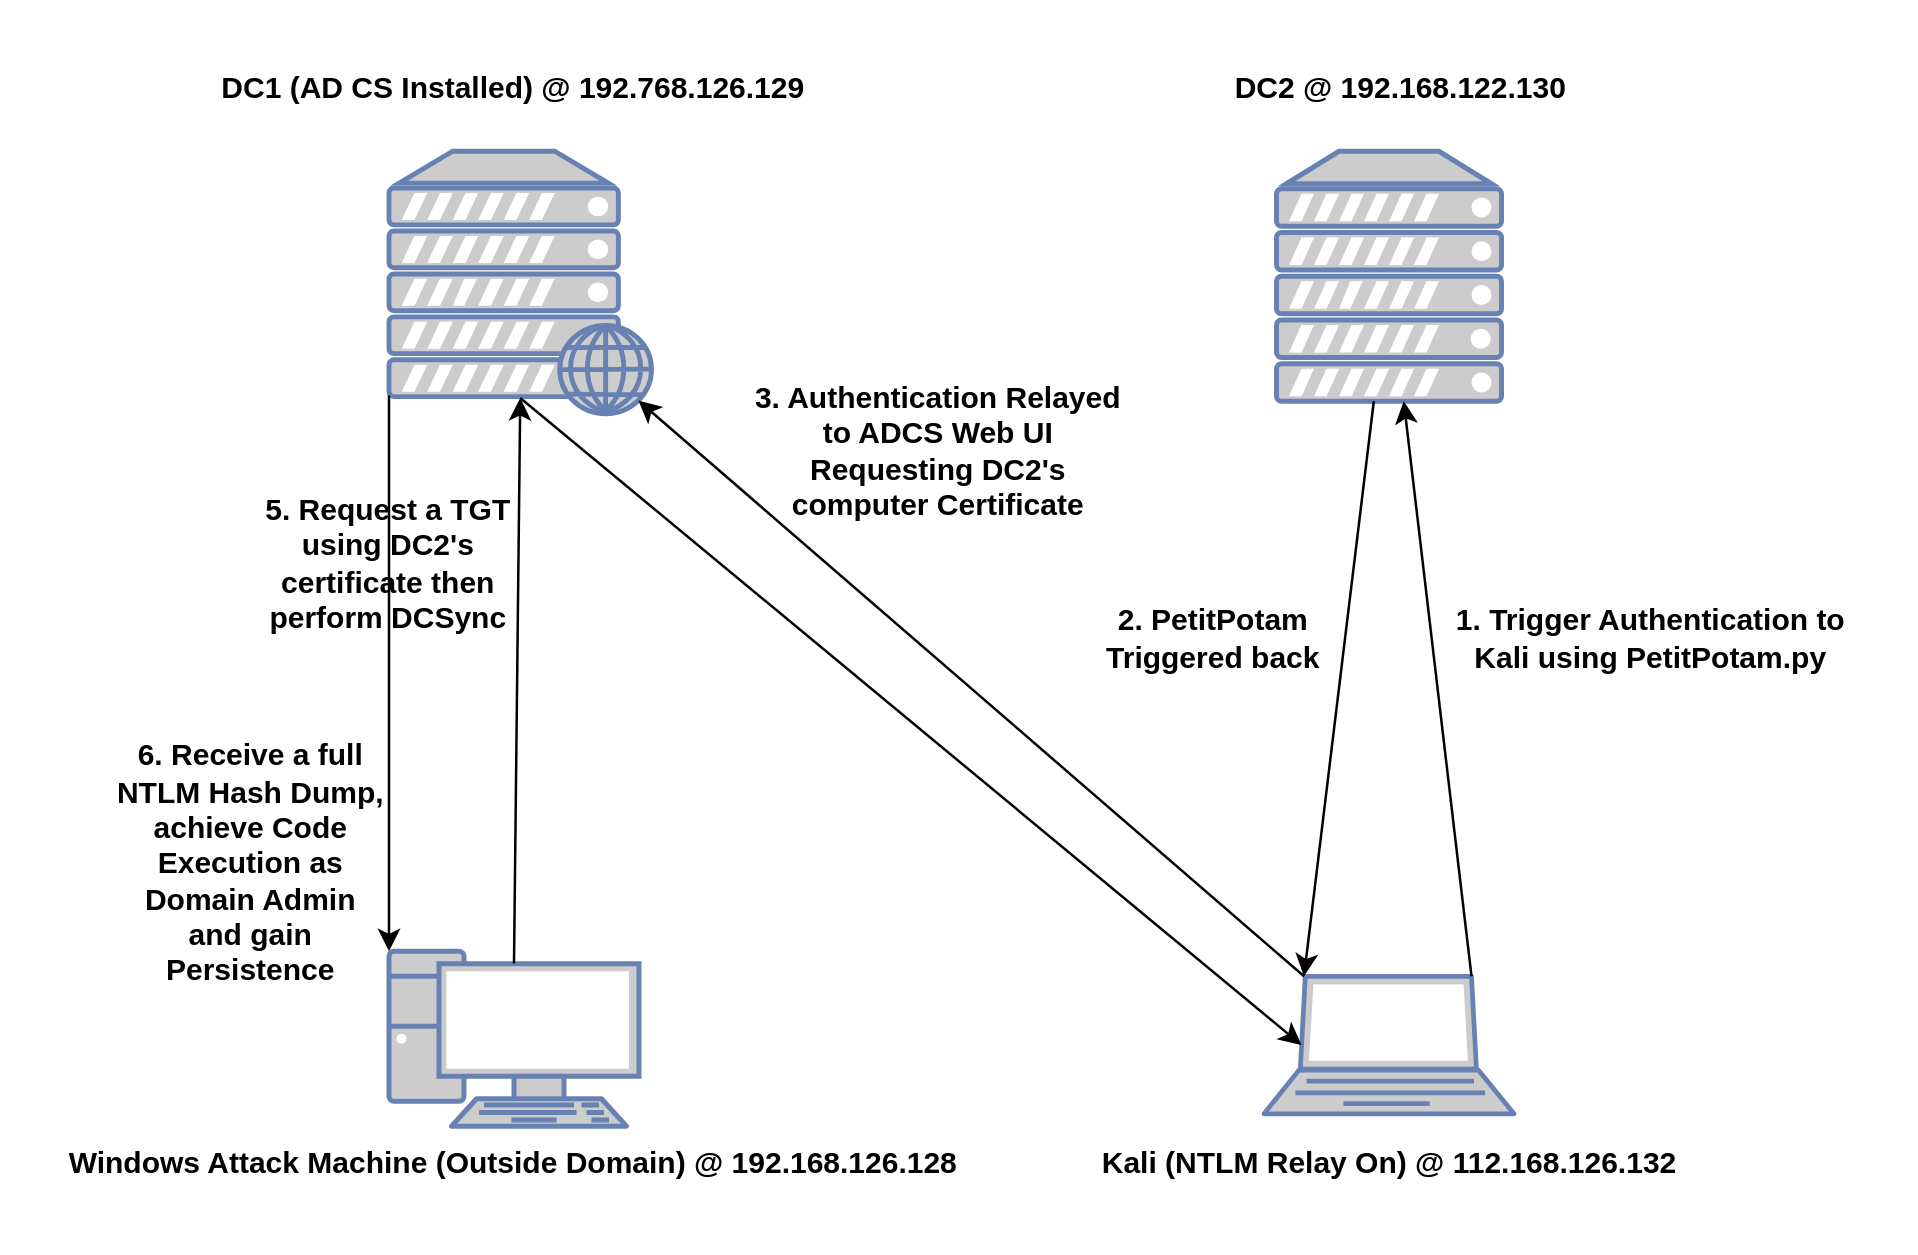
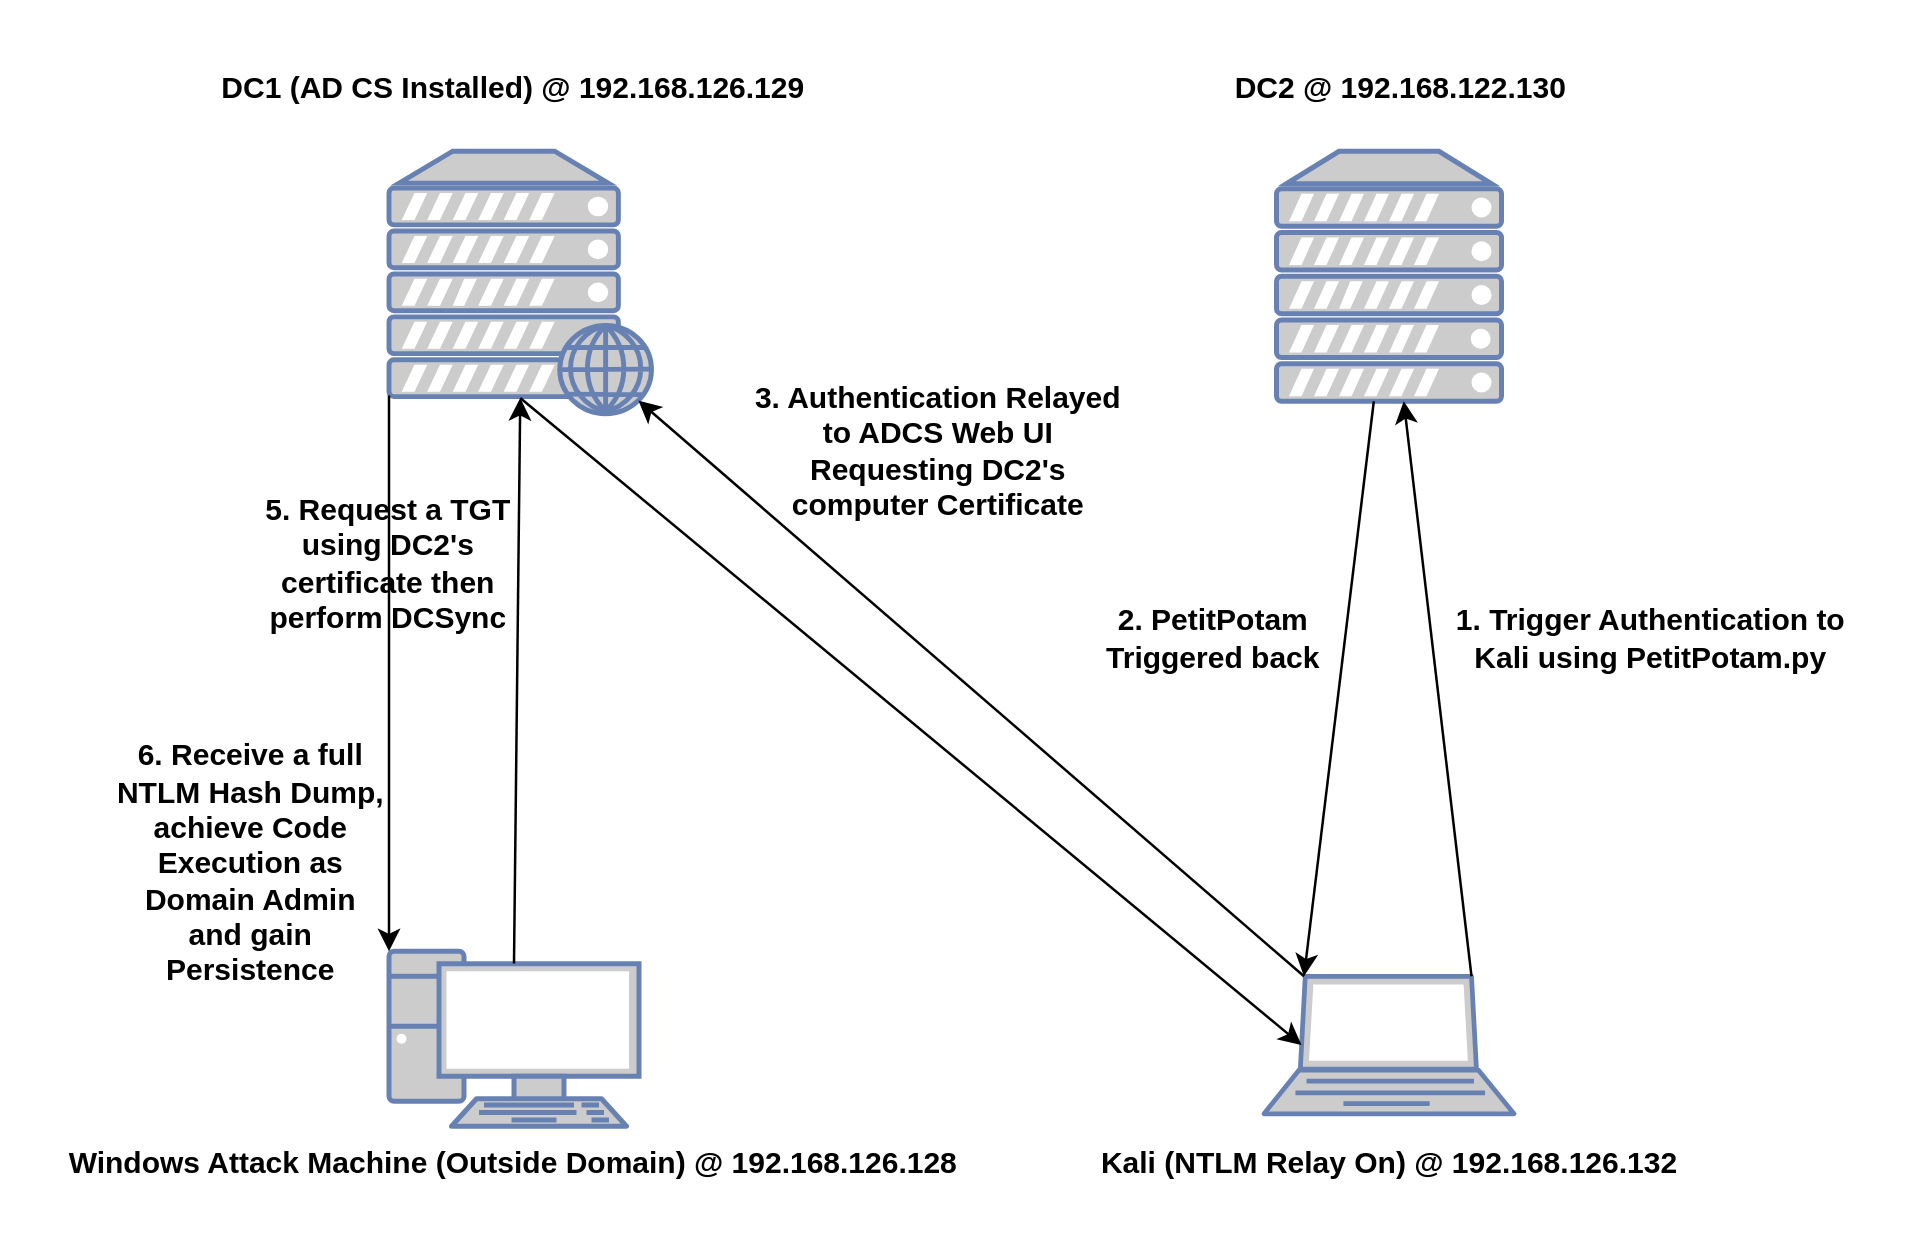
- <mxCell id="8" value="&lt;b&gt;DC1 (AD CS Installed) @ 192.768.126.129&lt;/b&gt;" style="text;html=1;strokeColor=none;fillColor=none;align=center;verticalAlign=middle;whiteSpace=wrap;rounded=0;" vertex="1" parent="1"><mxGeometry x="75" y="20" width="260" height="30" as="geometry" /></mxCell>
+ <mxCell id="8" value="&lt;b&gt;DC1 (AD CS Installed) @ 192.168.126.129&lt;/b&gt;" style="text;html=1;strokeColor=none;fillColor=none;align=center;verticalAlign=middle;whiteSpace=wrap;rounded=0;" vertex="1" parent="1"><mxGeometry x="75" y="20" width="260" height="30" as="geometry" /></mxCell>
- <mxCell id="6" value="Kali (NTLM Relay On) @ 112.168.126.132" style="text;html=1;strokeColor=none;fillColor=none;align=center;verticalAlign=middle;whiteSpace=wrap;rounded=0;fontStyle=1" vertex="1" parent="1"><mxGeometry x="437.5" y="450" width="235" height="30" as="geometry" /></mxCell>
+ <mxCell id="6" value="Kali (NTLM Relay On) @ 192.168.126.132" style="text;html=1;strokeColor=none;fillColor=none;align=center;verticalAlign=middle;whiteSpace=wrap;rounded=0;fontStyle=1" vertex="1" parent="1"><mxGeometry x="437.5" y="450" width="235" height="30" as="geometry" /></mxCell>
